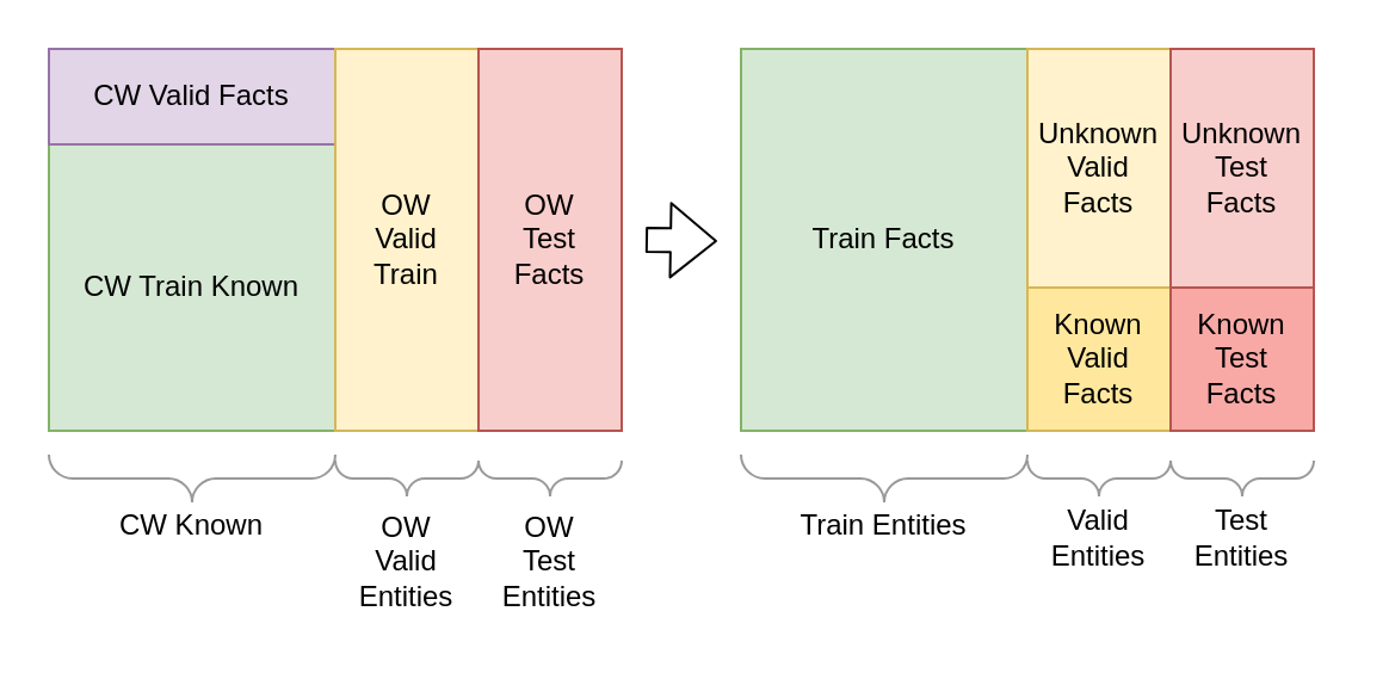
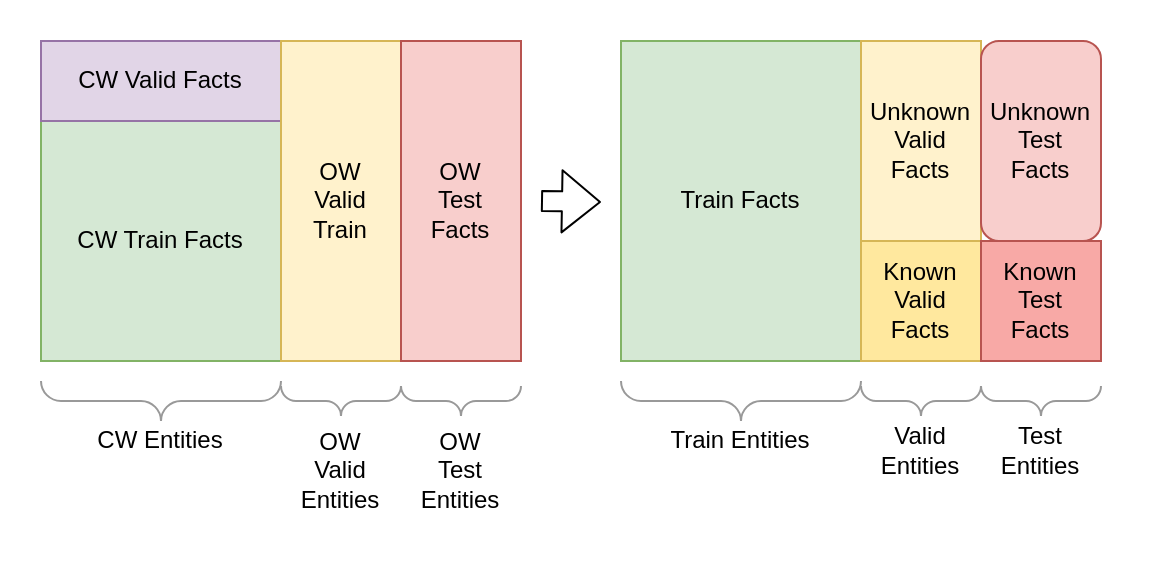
- <mxCell id="17" value="Unknown&lt;br&gt;Test&lt;br&gt;Facts" style="rounded=0;whiteSpace=wrap;html=1;strokeColor=#b85450;fillColor=#f8cecc;" vertex="1" parent="1"><mxGeometry x="490" y="20" width="60" height="100" as="geometry" /></mxCell>
+ <mxCell id="17" value="Unknown&lt;br&gt;Test&lt;br&gt;Facts" style="whiteSpace=wrap;html=1;strokeColor=#b85450;fillColor=#f8cecc;rounded=1;" vertex="1" parent="1"><mxGeometry x="490" y="20" width="60" height="100" as="geometry" /></mxCell>
- <mxCell id="2" value="CW Train Known" style="rounded=0;whiteSpace=wrap;html=1;fillColor=#d5e8d4;strokeColor=#82b366;" vertex="1" parent="1"><mxGeometry x="20" y="60" width="120" height="120" as="geometry" /></mxCell>
+ <mxCell id="2" value="CW Train Facts" style="rounded=0;whiteSpace=wrap;html=1;fillColor=#d5e8d4;strokeColor=#82b366;" vertex="1" parent="1"><mxGeometry x="20" y="60" width="120" height="120" as="geometry" /></mxCell>
- <mxCell id="5" value="CW Known" style="text;html=1;strokeColor=none;fillColor=none;align=center;verticalAlign=middle;whiteSpace=wrap;rounded=0;" vertex="1" parent="1"><mxGeometry x="40" y="210" width="80" height="20" as="geometry" /></mxCell>
+ <mxCell id="5" value="CW Entities" style="text;html=1;strokeColor=none;fillColor=none;align=center;verticalAlign=middle;whiteSpace=wrap;rounded=0;" vertex="1" parent="1"><mxGeometry x="40" y="210" width="80" height="20" as="geometry" /></mxCell>
